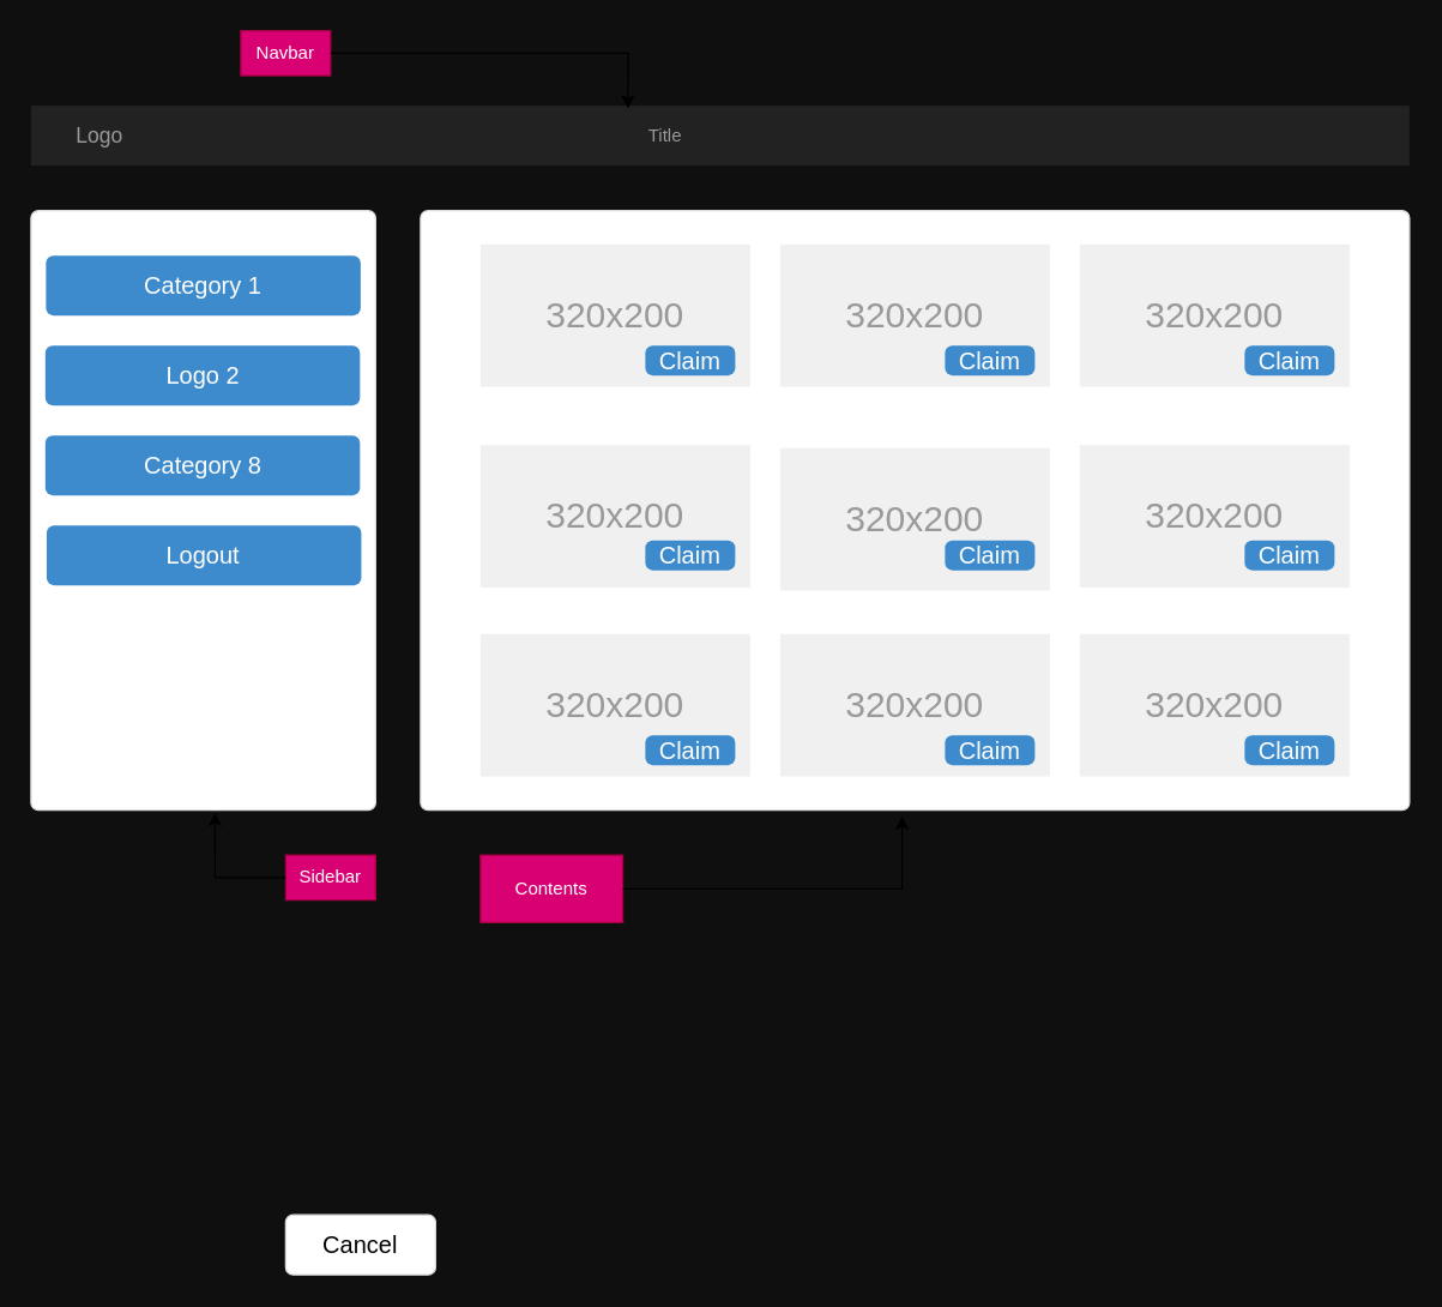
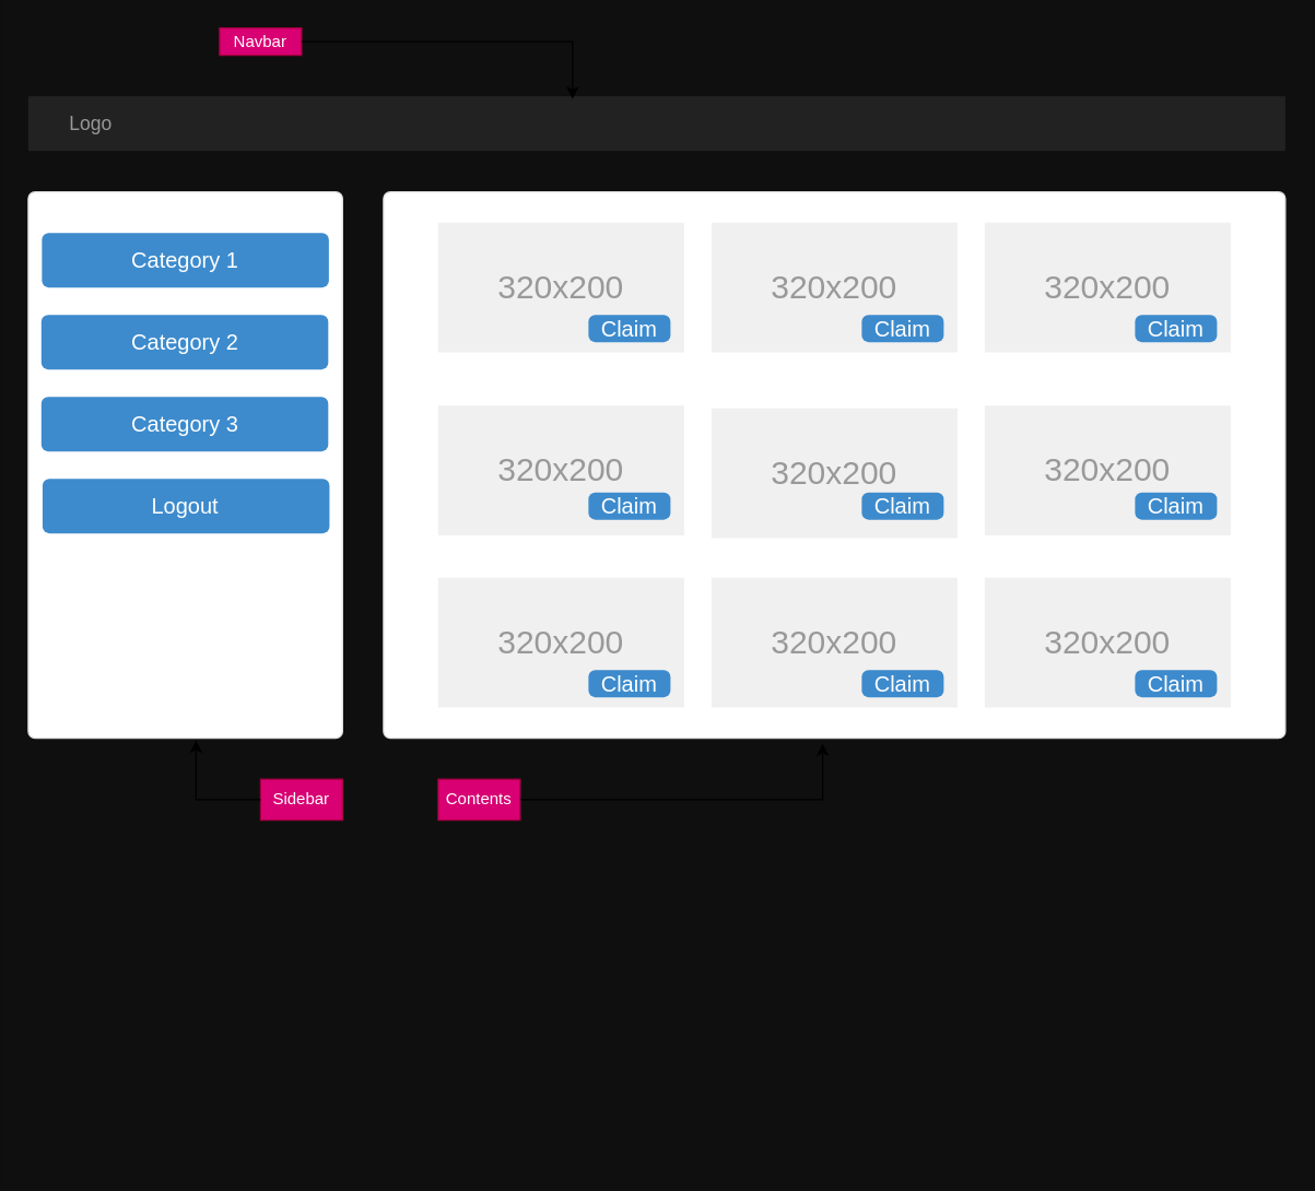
- <mxCell id="31" value="Navbar" style="text;html=1;align=center;verticalAlign=middle;whiteSpace=wrap;rounded=0;fillColor=#d80073;fontColor=#ffffff;strokeColor=#A50040;" vertex="1" parent="1"><mxGeometry x="160" y="20" width="60" height="30" as="geometry" /></mxCell>
+ <mxCell id="31" value="Navbar" style="text;html=1;align=center;verticalAlign=middle;whiteSpace=wrap;rounded=0;fillColor=#d80073;fontColor=#ffffff;strokeColor=#A50040;" vertex="1" parent="1"><mxGeometry x="160" y="20" width="60" height="20" as="geometry" /></mxCell>
- <mxCell id="4" value="Title" style="html=1;shadow=0;dashed=0;fillColor=none;strokeColor=none;shape=mxgraph.bootstrap.rect;fontColor=#999999;whiteSpace=wrap;" parent="2" vertex="1"><mxGeometry x="383.2" width="80.5" height="40" as="geometry" /></mxCell>
- <mxCell id="28" value="Logo 2" style="html=1;shadow=0;dashed=0;shape=mxgraph.bootstrap.rrect;rSize=5;fontSize=16;fillColor=#3D8BCD;strokeColor=none;fontColor=#ffffff;whiteSpace=wrap;" vertex="1" parent="25"><mxGeometry x="9.55" y="90" width="210" height="40" as="geometry" /></mxCell>
+ <mxCell id="28" value="Category 2" style="html=1;shadow=0;dashed=0;shape=mxgraph.bootstrap.rrect;rSize=5;fontSize=16;fillColor=#3D8BCD;strokeColor=none;fontColor=#ffffff;whiteSpace=wrap;" vertex="1" parent="25"><mxGeometry x="9.55" y="90" width="210" height="40" as="geometry" /></mxCell>
- <mxCell id="29" value="Category 8" style="html=1;shadow=0;dashed=0;shape=mxgraph.bootstrap.rrect;rSize=5;fontSize=16;fillColor=#3D8BCD;strokeColor=none;fontColor=#ffffff;whiteSpace=wrap;" vertex="1" parent="25"><mxGeometry x="9.55" y="150" width="210" height="40" as="geometry" /></mxCell>
+ <mxCell id="29" value="Category 3" style="html=1;shadow=0;dashed=0;shape=mxgraph.bootstrap.rrect;rSize=5;fontSize=16;fillColor=#3D8BCD;strokeColor=none;fontColor=#ffffff;whiteSpace=wrap;" vertex="1" parent="25"><mxGeometry x="9.55" y="150" width="210" height="40" as="geometry" /></mxCell>
- <mxCell id="35" value="Contents" style="text;html=1;align=center;verticalAlign=middle;whiteSpace=wrap;rounded=0;fillColor=#d80073;fontColor=#ffffff;strokeColor=#A50040;" vertex="1" parent="1"><mxGeometry x="320" y="570" width="95" height="45" as="geometry" /></mxCell>
+ <mxCell id="35" value="Contents" style="text;html=1;align=center;verticalAlign=middle;whiteSpace=wrap;rounded=0;fillColor=#d80073;fontColor=#ffffff;strokeColor=#A50040;" vertex="1" parent="1"><mxGeometry x="320" y="570" width="60" height="30" as="geometry" /></mxCell>
- <mxCell id="24" value="Cancel" style="html=1;shadow=0;dashed=0;shape=mxgraph.bootstrap.rrect;align=center;rSize=5;strokeColor=#dddddd;fontSize=16;whiteSpace=wrap;rounded=0;" parent="1" vertex="1"><mxGeometry x="190" y="810" width="100" height="40" as="geometry" /></mxCell>
